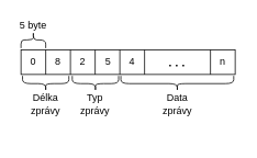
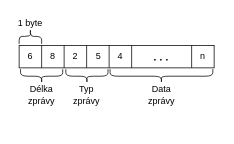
- <mxCell id="8" value="5 byte" style="text;html=1;strokeColor=none;fillColor=none;align=center;verticalAlign=middle;whiteSpace=wrap;rounded=0;" parent="1" vertex="1"><mxGeometry x="20" y="20" width="40" height="20" as="geometry" /></mxCell>
+ <mxCell id="8" value="1 byte" style="text;html=1;strokeColor=none;fillColor=none;align=center;verticalAlign=middle;whiteSpace=wrap;rounded=0;" parent="1" vertex="1"><mxGeometry x="20" y="20" width="40" height="20" as="geometry" /></mxCell>
- <mxCell id="13" value="0" style="text;html=1;strokeColor=none;fillColor=none;align=center;verticalAlign=middle;whiteSpace=wrap;rounded=0;" parent="1" vertex="1"><mxGeometry x="20" y="65" width="40" height="20" as="geometry" /></mxCell>
+ <mxCell id="13" value="6" style="text;html=1;strokeColor=none;fillColor=none;align=center;verticalAlign=middle;whiteSpace=wrap;rounded=0;" parent="1" vertex="1"><mxGeometry x="20" y="65" width="40" height="20" as="geometry" /></mxCell>
